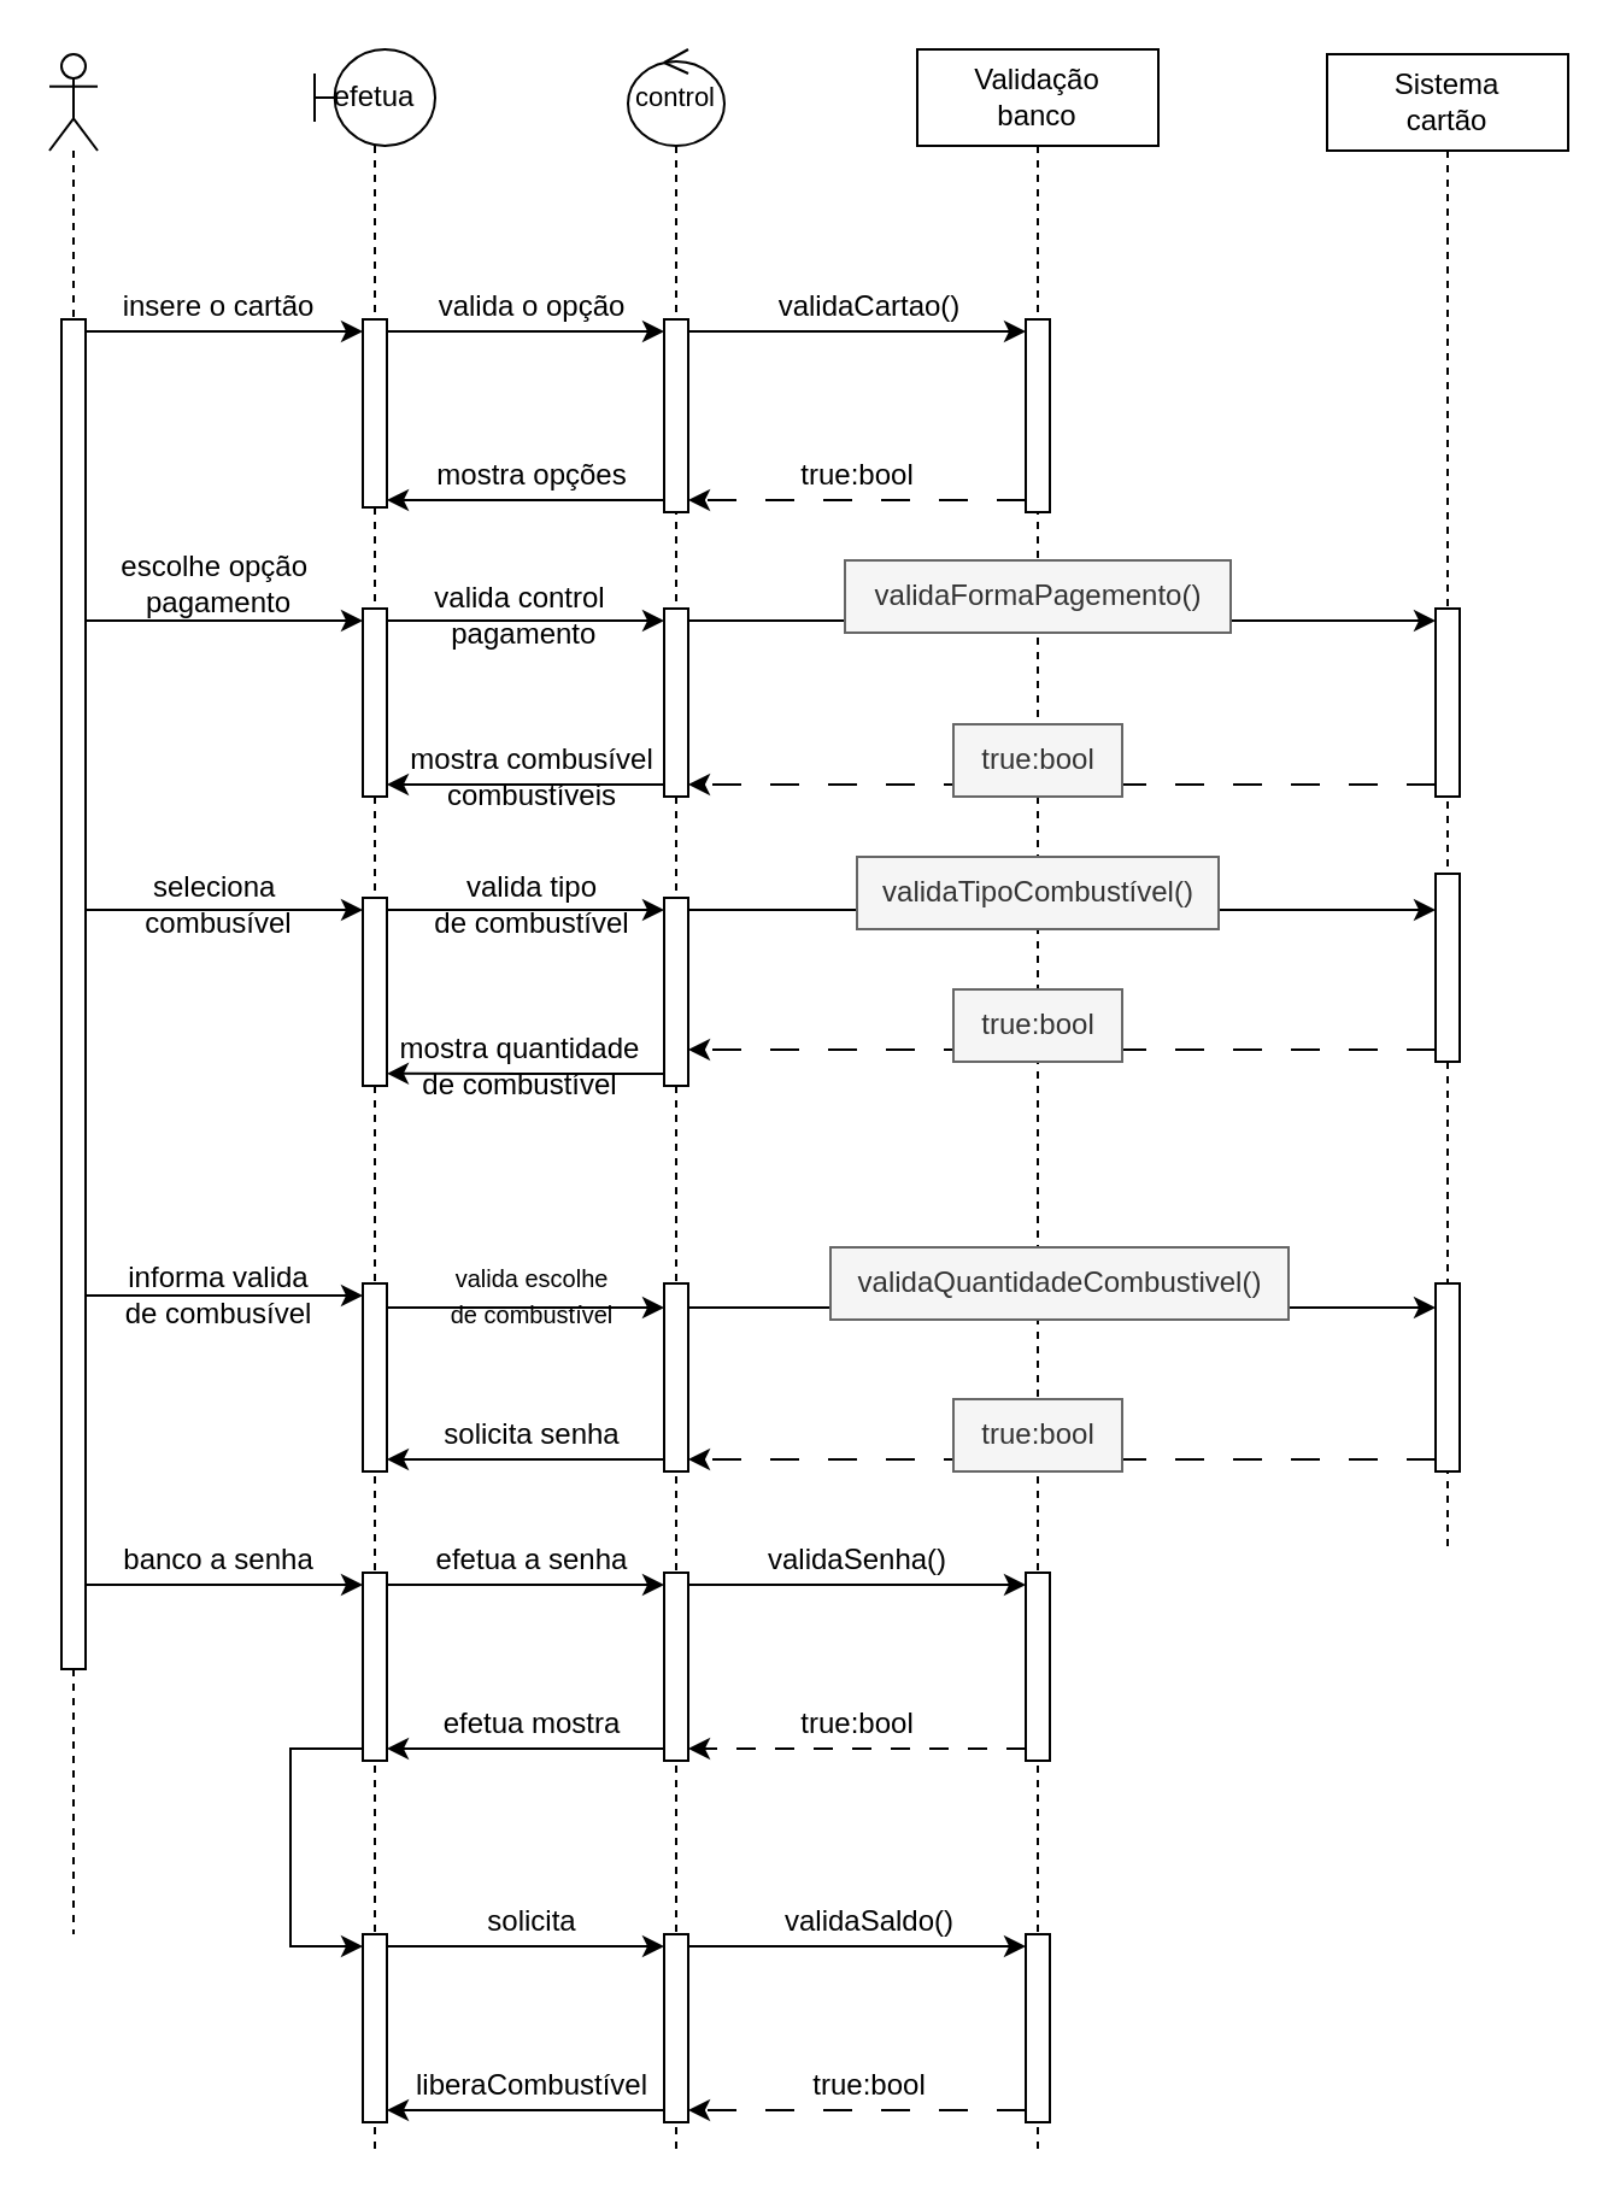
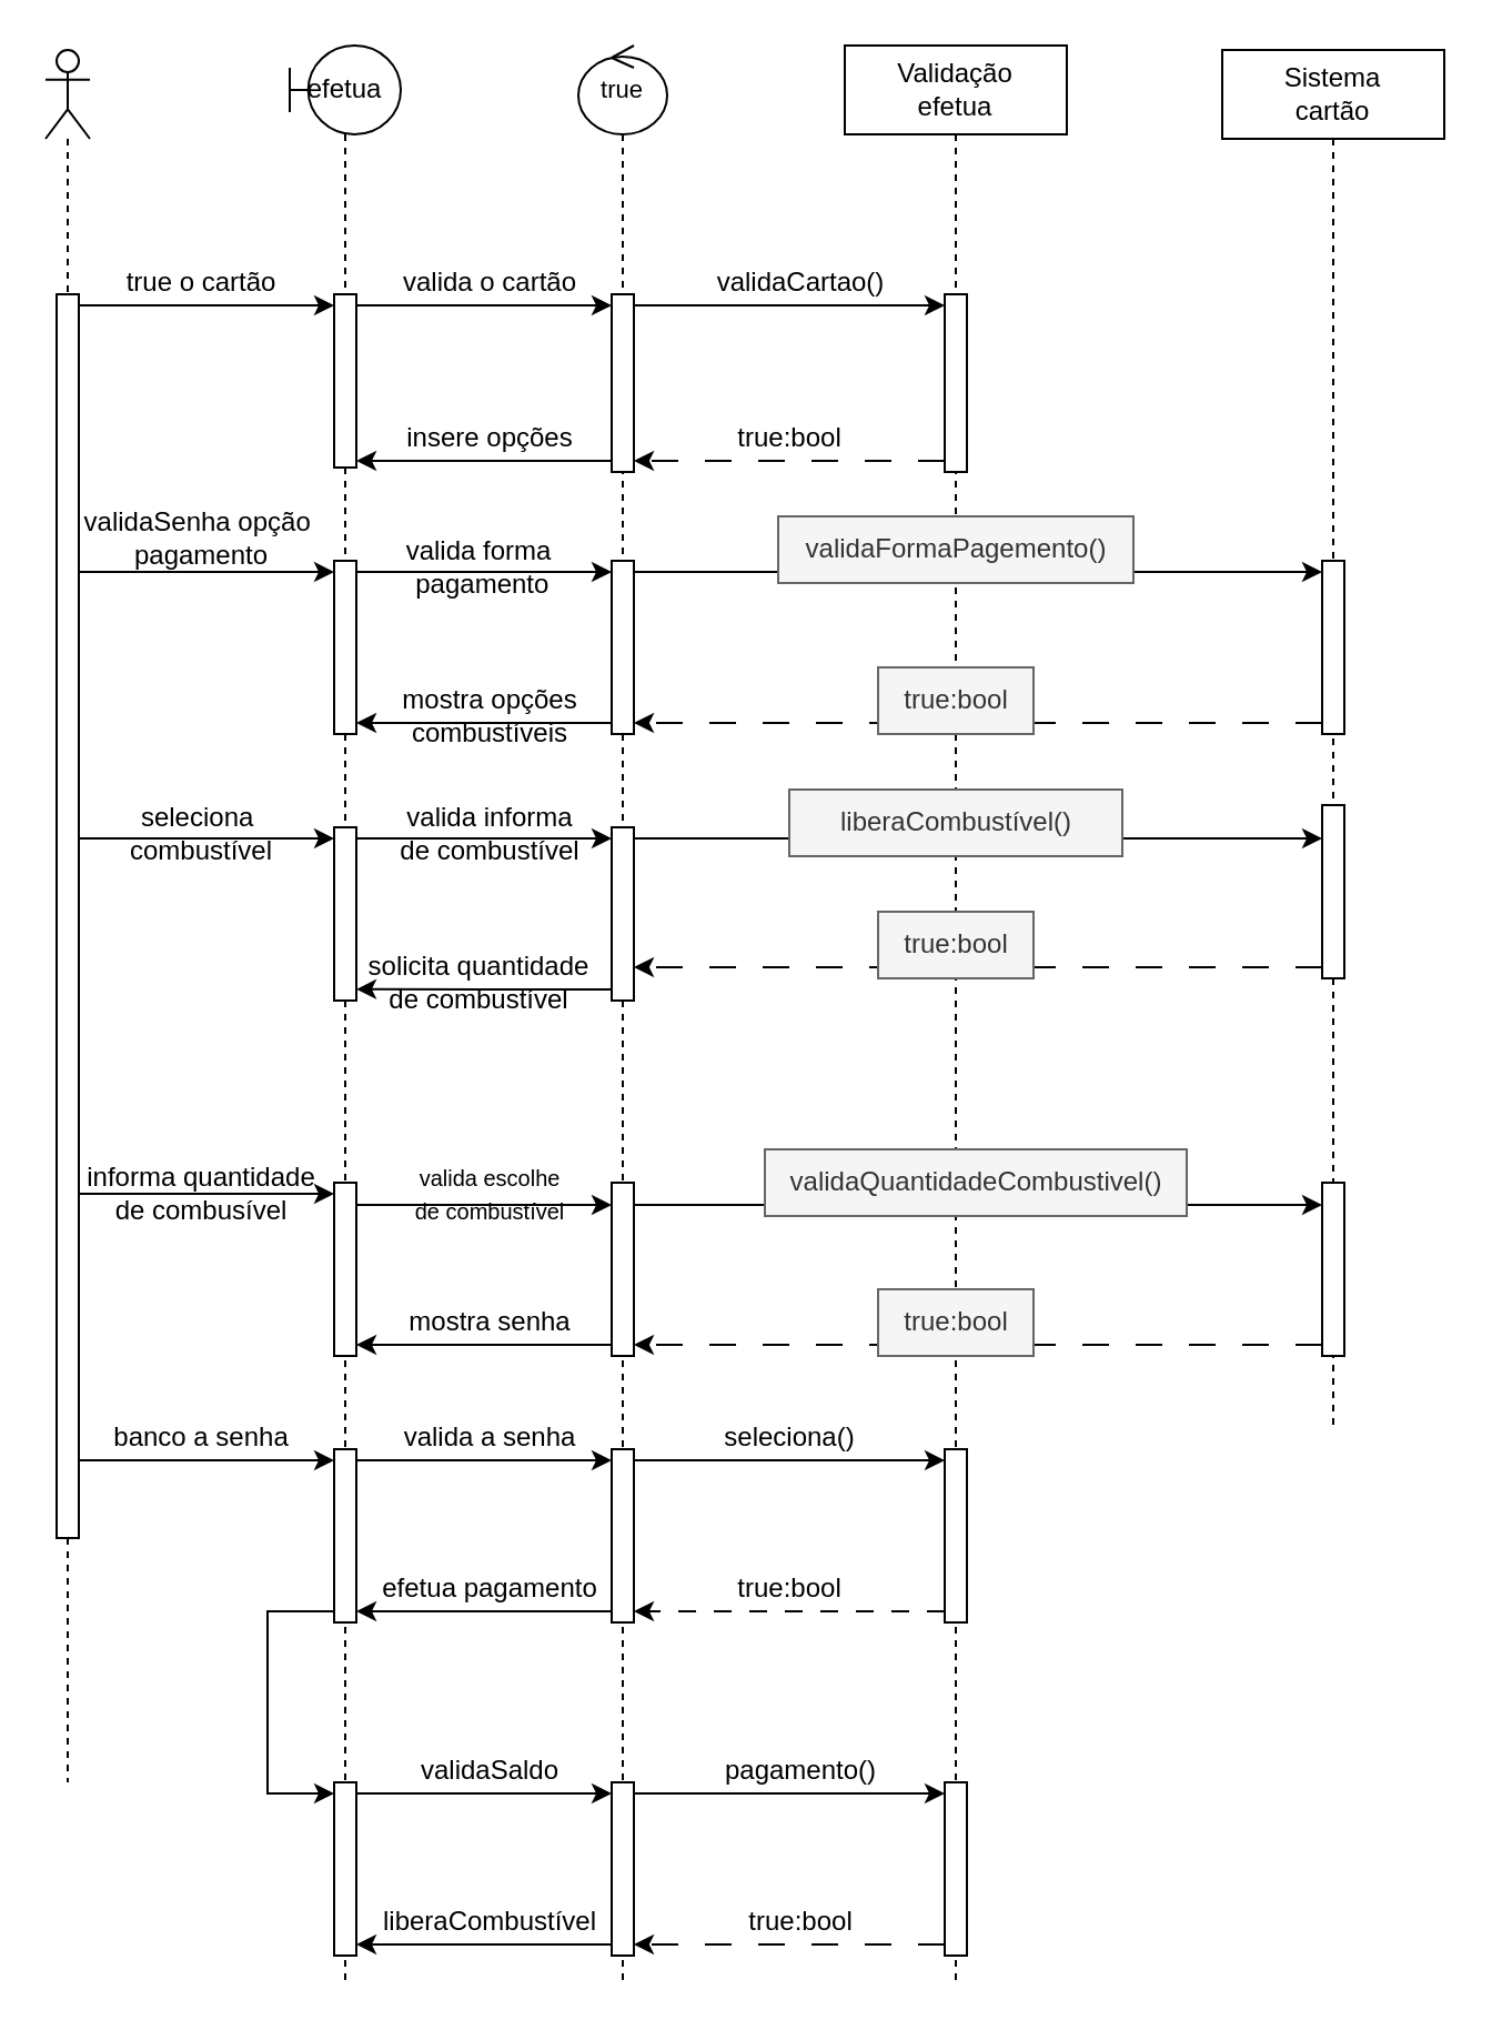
- <mxCell id="12" value="&lt;font style=&quot;font-size: 11px;&quot;&gt;control&lt;/font&gt;" style="shape=umlLifeline;perimeter=lifelinePerimeter;whiteSpace=wrap;html=1;container=1;dropTarget=0;collapsible=0;recursiveResize=0;outlineConnect=0;portConstraint=eastwest;newEdgeStyle={&quot;curved&quot;:0,&quot;rounded&quot;:0};participant=umlControl;" vertex="1" parent="1"><mxGeometry x="260" y="20" width="40" height="872" as="geometry" /></mxCell>
+ <mxCell id="12" value="&lt;font style=&quot;font-size: 11px;&quot;&gt;true&lt;/font&gt;" style="shape=umlLifeline;perimeter=lifelinePerimeter;whiteSpace=wrap;html=1;container=1;dropTarget=0;collapsible=0;recursiveResize=0;outlineConnect=0;portConstraint=eastwest;newEdgeStyle={&quot;curved&quot;:0,&quot;rounded&quot;:0};participant=umlControl;" vertex="1" parent="1"><mxGeometry x="260" y="20" width="40" height="872" as="geometry" /></mxCell>
- <mxCell id="20" value="Validação&lt;div&gt;banco&lt;/div&gt;" style="shape=umlLifeline;perimeter=lifelinePerimeter;whiteSpace=wrap;html=1;container=1;dropTarget=0;collapsible=0;recursiveResize=0;outlineConnect=0;portConstraint=eastwest;newEdgeStyle={&quot;curved&quot;:0,&quot;rounded&quot;:0};" vertex="1" parent="1"><mxGeometry x="380" y="20" width="100" height="872" as="geometry" /></mxCell>
+ <mxCell id="20" value="Validação&lt;div&gt;efetua&lt;/div&gt;" style="shape=umlLifeline;perimeter=lifelinePerimeter;whiteSpace=wrap;html=1;container=1;dropTarget=0;collapsible=0;recursiveResize=0;outlineConnect=0;portConstraint=eastwest;newEdgeStyle={&quot;curved&quot;:0,&quot;rounded&quot;:0};" vertex="1" parent="1"><mxGeometry x="380" y="20" width="100" height="872" as="geometry" /></mxCell>
- <mxCell id="25" value="insere o cartão" style="text;html=1;align=center;verticalAlign=middle;resizable=0;points=[];autosize=1;strokeColor=none;fillColor=none;" vertex="1" parent="1"><mxGeometry x="40" y="112" width="100" height="30" as="geometry" /></mxCell>
+ <mxCell id="25" value="true o cartão" style="text;html=1;align=center;verticalAlign=middle;resizable=0;points=[];autosize=1;strokeColor=none;fillColor=none;" vertex="1" parent="1"><mxGeometry x="40" y="112" width="100" height="30" as="geometry" /></mxCell>
- <mxCell id="27" value="valida o opção" style="text;html=1;align=center;verticalAlign=middle;resizable=0;points=[];autosize=1;strokeColor=none;fillColor=none;" vertex="1" parent="1"><mxGeometry x="170" y="112" width="100" height="30" as="geometry" /></mxCell>
+ <mxCell id="27" value="valida o cartão" style="text;html=1;align=center;verticalAlign=middle;resizable=0;points=[];autosize=1;strokeColor=none;fillColor=none;" vertex="1" parent="1"><mxGeometry x="170" y="112" width="100" height="30" as="geometry" /></mxCell>
- <mxCell id="33" value="mostra opções" style="text;html=1;align=center;verticalAlign=middle;resizable=0;points=[];autosize=1;strokeColor=none;fillColor=none;" vertex="1" parent="1"><mxGeometry x="170" y="182" width="100" height="30" as="geometry" /></mxCell>
+ <mxCell id="33" value="insere opções" style="text;html=1;align=center;verticalAlign=middle;resizable=0;points=[];autosize=1;strokeColor=none;fillColor=none;" vertex="1" parent="1"><mxGeometry x="170" y="182" width="100" height="30" as="geometry" /></mxCell>
- <mxCell id="35" value="escolhe opção&amp;nbsp;&lt;div&gt;pagamento&lt;/div&gt;" style="text;html=1;align=center;verticalAlign=middle;resizable=0;points=[];autosize=1;strokeColor=none;fillColor=none;" vertex="1" parent="1"><mxGeometry x="40" y="222" width="100" height="40" as="geometry" /></mxCell>
+ <mxCell id="35" value="validaSenha opção&amp;nbsp;&lt;div&gt;pagamento&lt;/div&gt;" style="text;html=1;align=center;verticalAlign=middle;resizable=0;points=[];autosize=1;strokeColor=none;fillColor=none;" vertex="1" parent="1"><mxGeometry x="40" y="222" width="100" height="40" as="geometry" /></mxCell>
- <mxCell id="41" value="valida control&lt;div&gt;&amp;nbsp;pagamento&lt;/div&gt;" style="text;html=1;align=center;verticalAlign=middle;resizable=0;points=[];autosize=1;strokeColor=none;fillColor=none;" vertex="1" parent="1"><mxGeometry x="170" y="235" width="90" height="40" as="geometry" /></mxCell>
+ <mxCell id="41" value="valida forma&lt;div&gt;&amp;nbsp;pagamento&lt;/div&gt;" style="text;html=1;align=center;verticalAlign=middle;resizable=0;points=[];autosize=1;strokeColor=none;fillColor=none;" vertex="1" parent="1"><mxGeometry x="170" y="235" width="90" height="40" as="geometry" /></mxCell>
- <mxCell id="47" value="mostra combusível&lt;div&gt;combustíveis&lt;/div&gt;" style="text;html=1;align=center;verticalAlign=middle;resizable=0;points=[];autosize=1;strokeColor=none;fillColor=none;" vertex="1" parent="1"><mxGeometry x="170" y="302" width="100" height="40" as="geometry" /></mxCell>
+ <mxCell id="47" value="mostra opções&lt;div&gt;combustíveis&lt;/div&gt;" style="text;html=1;align=center;verticalAlign=middle;resizable=0;points=[];autosize=1;strokeColor=none;fillColor=none;" vertex="1" parent="1"><mxGeometry x="170" y="302" width="100" height="40" as="geometry" /></mxCell>
- <mxCell id="53" value="validaTipoCombustível()" style="text;html=1;align=center;verticalAlign=middle;resizable=0;points=[];autosize=1;strokeColor=#666666;fillColor=#f5f5f5;fontColor=#333333;" vertex="1" parent="1"><mxGeometry x="355" y="355" width="150" height="30" as="geometry" /></mxCell>
+ <mxCell id="53" value="liberaCombustível()" style="text;html=1;align=center;verticalAlign=middle;resizable=0;points=[];autosize=1;strokeColor=#666666;fillColor=#f5f5f5;fontColor=#333333;" vertex="1" parent="1"><mxGeometry x="355" y="355" width="150" height="30" as="geometry" /></mxCell>
- <mxCell id="49" value="seleciona&amp;nbsp;&lt;div&gt;combusível&lt;/div&gt;" style="text;html=1;align=center;verticalAlign=middle;resizable=0;points=[];autosize=1;strokeColor=none;fillColor=none;" vertex="1" parent="1"><mxGeometry x="45" y="355" width="90" height="40" as="geometry" /></mxCell>
+ <mxCell id="49" value="seleciona&amp;nbsp;&lt;div&gt;combustível&lt;/div&gt;" style="text;html=1;align=center;verticalAlign=middle;resizable=0;points=[];autosize=1;strokeColor=none;fillColor=none;" vertex="1" parent="1"><mxGeometry x="45" y="355" width="90" height="40" as="geometry" /></mxCell>
- <mxCell id="51" value="valida tipo&lt;div&gt;de combustível&lt;/div&gt;" style="text;html=1;align=center;verticalAlign=middle;resizable=0;points=[];autosize=1;strokeColor=none;fillColor=none;" vertex="1" parent="1"><mxGeometry x="170" y="355" width="100" height="40" as="geometry" /></mxCell>
+ <mxCell id="51" value="valida informa&lt;div&gt;de combustível&lt;/div&gt;" style="text;html=1;align=center;verticalAlign=middle;resizable=0;points=[];autosize=1;strokeColor=none;fillColor=none;" vertex="1" parent="1"><mxGeometry x="170" y="355" width="100" height="40" as="geometry" /></mxCell>
- <mxCell id="56" value="mostra quantidade&lt;div&gt;de combustível&lt;/div&gt;" style="text;html=1;align=center;verticalAlign=middle;resizable=0;points=[];autosize=1;strokeColor=none;fillColor=none;" vertex="1" parent="1"><mxGeometry x="155" y="422" width="120" height="40" as="geometry" /></mxCell>
+ <mxCell id="56" value="solicita quantidade&lt;div&gt;de combustível&lt;/div&gt;" style="text;html=1;align=center;verticalAlign=middle;resizable=0;points=[];autosize=1;strokeColor=none;fillColor=none;" vertex="1" parent="1"><mxGeometry x="155" y="422" width="120" height="40" as="geometry" /></mxCell>
- <mxCell id="58" value="informa valida&lt;div&gt;de combusível&lt;/div&gt;" style="text;html=1;align=center;verticalAlign=middle;resizable=0;points=[];autosize=1;strokeColor=none;fillColor=none;" vertex="1" parent="1"><mxGeometry x="25" y="517" width="130" height="40" as="geometry" /></mxCell>
+ <mxCell id="58" value="informa quantidade&lt;div&gt;de combusível&lt;/div&gt;" style="text;html=1;align=center;verticalAlign=middle;resizable=0;points=[];autosize=1;strokeColor=none;fillColor=none;" vertex="1" parent="1"><mxGeometry x="25" y="517" width="130" height="40" as="geometry" /></mxCell>
- <mxCell id="66" value="solicita senha" style="text;html=1;align=center;verticalAlign=middle;resizable=0;points=[];autosize=1;strokeColor=none;fillColor=none;" vertex="1" parent="1"><mxGeometry x="170" y="580" width="100" height="30" as="geometry" /></mxCell>
+ <mxCell id="66" value="mostra senha" style="text;html=1;align=center;verticalAlign=middle;resizable=0;points=[];autosize=1;strokeColor=none;fillColor=none;" vertex="1" parent="1"><mxGeometry x="170" y="580" width="100" height="30" as="geometry" /></mxCell>
- <mxCell id="70" value="efetua a senha" style="text;html=1;align=center;verticalAlign=middle;resizable=0;points=[];autosize=1;strokeColor=none;fillColor=none;" vertex="1" parent="1"><mxGeometry x="170" y="632" width="100" height="30" as="geometry" /></mxCell>
+ <mxCell id="70" value="valida a senha" style="text;html=1;align=center;verticalAlign=middle;resizable=0;points=[];autosize=1;strokeColor=none;fillColor=none;" vertex="1" parent="1"><mxGeometry x="170" y="632" width="100" height="30" as="geometry" /></mxCell>
- <mxCell id="72" value="validaSenha()" style="text;html=1;align=center;verticalAlign=middle;resizable=0;points=[];autosize=1;strokeColor=none;fillColor=none;" vertex="1" parent="1"><mxGeometry x="305" y="632" width="100" height="30" as="geometry" /></mxCell>
+ <mxCell id="72" value="seleciona()" style="text;html=1;align=center;verticalAlign=middle;resizable=0;points=[];autosize=1;strokeColor=none;fillColor=none;" vertex="1" parent="1"><mxGeometry x="305" y="632" width="100" height="30" as="geometry" /></mxCell>
- <mxCell id="76" value="efetua mostra" style="text;html=1;align=center;verticalAlign=middle;resizable=0;points=[];autosize=1;strokeColor=none;fillColor=none;" vertex="1" parent="1"><mxGeometry x="160" y="700" width="120" height="30" as="geometry" /></mxCell>
+ <mxCell id="76" value="efetua pagamento" style="text;html=1;align=center;verticalAlign=middle;resizable=0;points=[];autosize=1;strokeColor=none;fillColor=none;" vertex="1" parent="1"><mxGeometry x="160" y="700" width="120" height="30" as="geometry" /></mxCell>
- <mxCell id="78" value="solicita" style="text;html=1;align=center;verticalAlign=middle;resizable=0;points=[];autosize=1;strokeColor=none;fillColor=none;" vertex="1" parent="1"><mxGeometry x="175" y="782" width="90" height="30" as="geometry" /></mxCell>
+ <mxCell id="78" value="validaSaldo" style="text;html=1;align=center;verticalAlign=middle;resizable=0;points=[];autosize=1;strokeColor=none;fillColor=none;" vertex="1" parent="1"><mxGeometry x="175" y="782" width="90" height="30" as="geometry" /></mxCell>
- <mxCell id="80" value="validaSaldo()" style="text;html=1;align=center;verticalAlign=middle;resizable=0;points=[];autosize=1;strokeColor=none;fillColor=none;" vertex="1" parent="1"><mxGeometry x="315" y="782" width="90" height="30" as="geometry" /></mxCell>
+ <mxCell id="80" value="pagamento()" style="text;html=1;align=center;verticalAlign=middle;resizable=0;points=[];autosize=1;strokeColor=none;fillColor=none;" vertex="1" parent="1"><mxGeometry x="315" y="782" width="90" height="30" as="geometry" /></mxCell>
